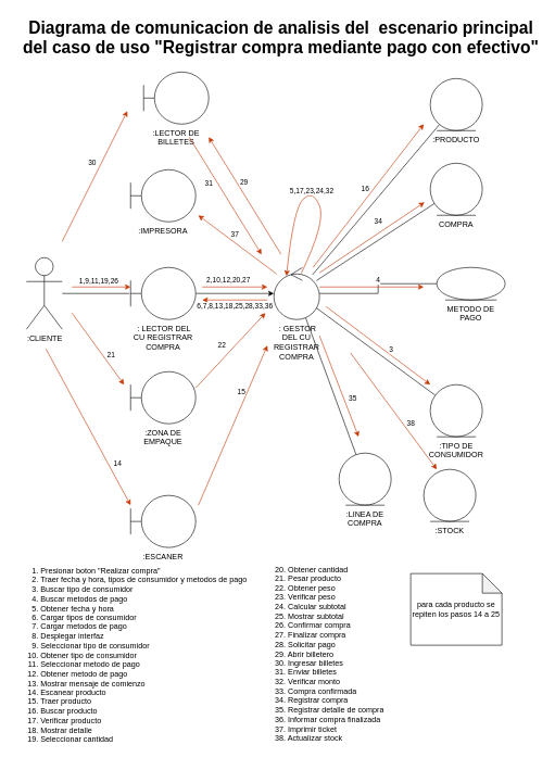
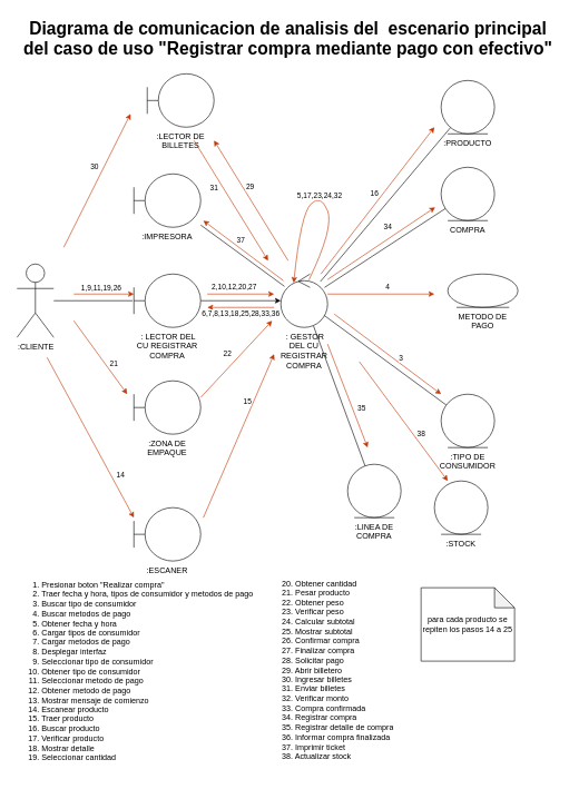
+ <mxCell id="10" style="rounded=1;orthogonalLoop=1;jettySize=auto;html=1;endArrow=none;endFill=0;" parent="1" source="21" target="9" edge="1"><mxGeometry relative="1" as="geometry" /></mxCell>
- <mxCell id="13" style="edgeStyle=orthogonalEdgeStyle;rounded=0;orthogonalLoop=1;jettySize=auto;html=1;endArrow=none;endFill=0;" parent="1" source="21" target="24" edge="1"><mxGeometry relative="1" as="geometry" /></mxCell>
- <mxCell id="8" value=":CLIENTE" style="shape=umlActor;verticalLabelPosition=bottom;verticalAlign=top;html=1;" parent="1" vertex="1"><mxGeometry x="40" y="395" width="55" height="110" as="geometry" /></mxCell>
+ <mxCell id="8" value=":CLIENTE" style="shape=umlActor;verticalLabelPosition=bottom;verticalAlign=top;html=1;" parent="1" vertex="1"><mxGeometry x="25" y="395" width="55" height="110" as="geometry" /></mxCell>
